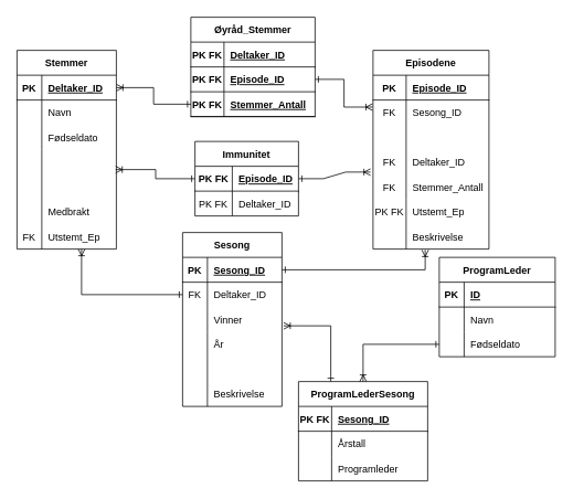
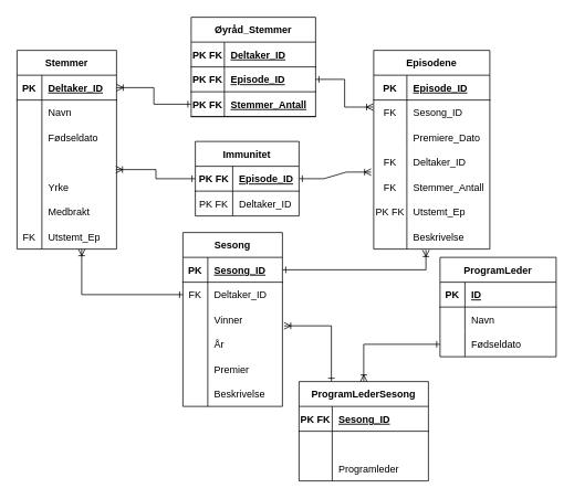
+ <mxCell id="53" value="Premiere_Dato" style="shape=partialRectangle;connectable=0;fillColor=none;top=0;left=0;bottom=0;right=0;align=left;spacingLeft=6;overflow=hidden;" vertex="1" parent="51"><mxGeometry x="40" width="100" height="30" as="geometry"><mxRectangle width="100" height="30" as="alternateBounds" /></mxGeometry></mxCell>
+ <mxCell id="16" value="Yrke" style="shape=partialRectangle;connectable=0;fillColor=none;top=0;left=0;bottom=0;right=0;align=left;spacingLeft=6;overflow=hidden;" vertex="1" parent="14"><mxGeometry x="30" width="90" height="30" as="geometry"><mxRectangle width="90" height="30" as="alternateBounds" /></mxGeometry></mxCell>
+ <mxCell id="81" value="Premier" style="shape=partialRectangle;connectable=0;fillColor=none;top=0;left=0;bottom=0;right=0;align=left;spacingLeft=6;overflow=hidden;" vertex="1" parent="79"><mxGeometry x="30" width="90" height="30" as="geometry"><mxRectangle width="90" height="30" as="alternateBounds" /></mxGeometry></mxCell>
- <mxCell id="40" value="Årstall" style="shape=partialRectangle;connectable=0;fillColor=none;top=0;left=0;bottom=0;right=0;align=left;spacingLeft=6;overflow=hidden;" vertex="1" parent="38"><mxGeometry x="40" width="116" height="30" as="geometry"><mxRectangle width="116" height="30" as="alternateBounds" /></mxGeometry></mxCell>
